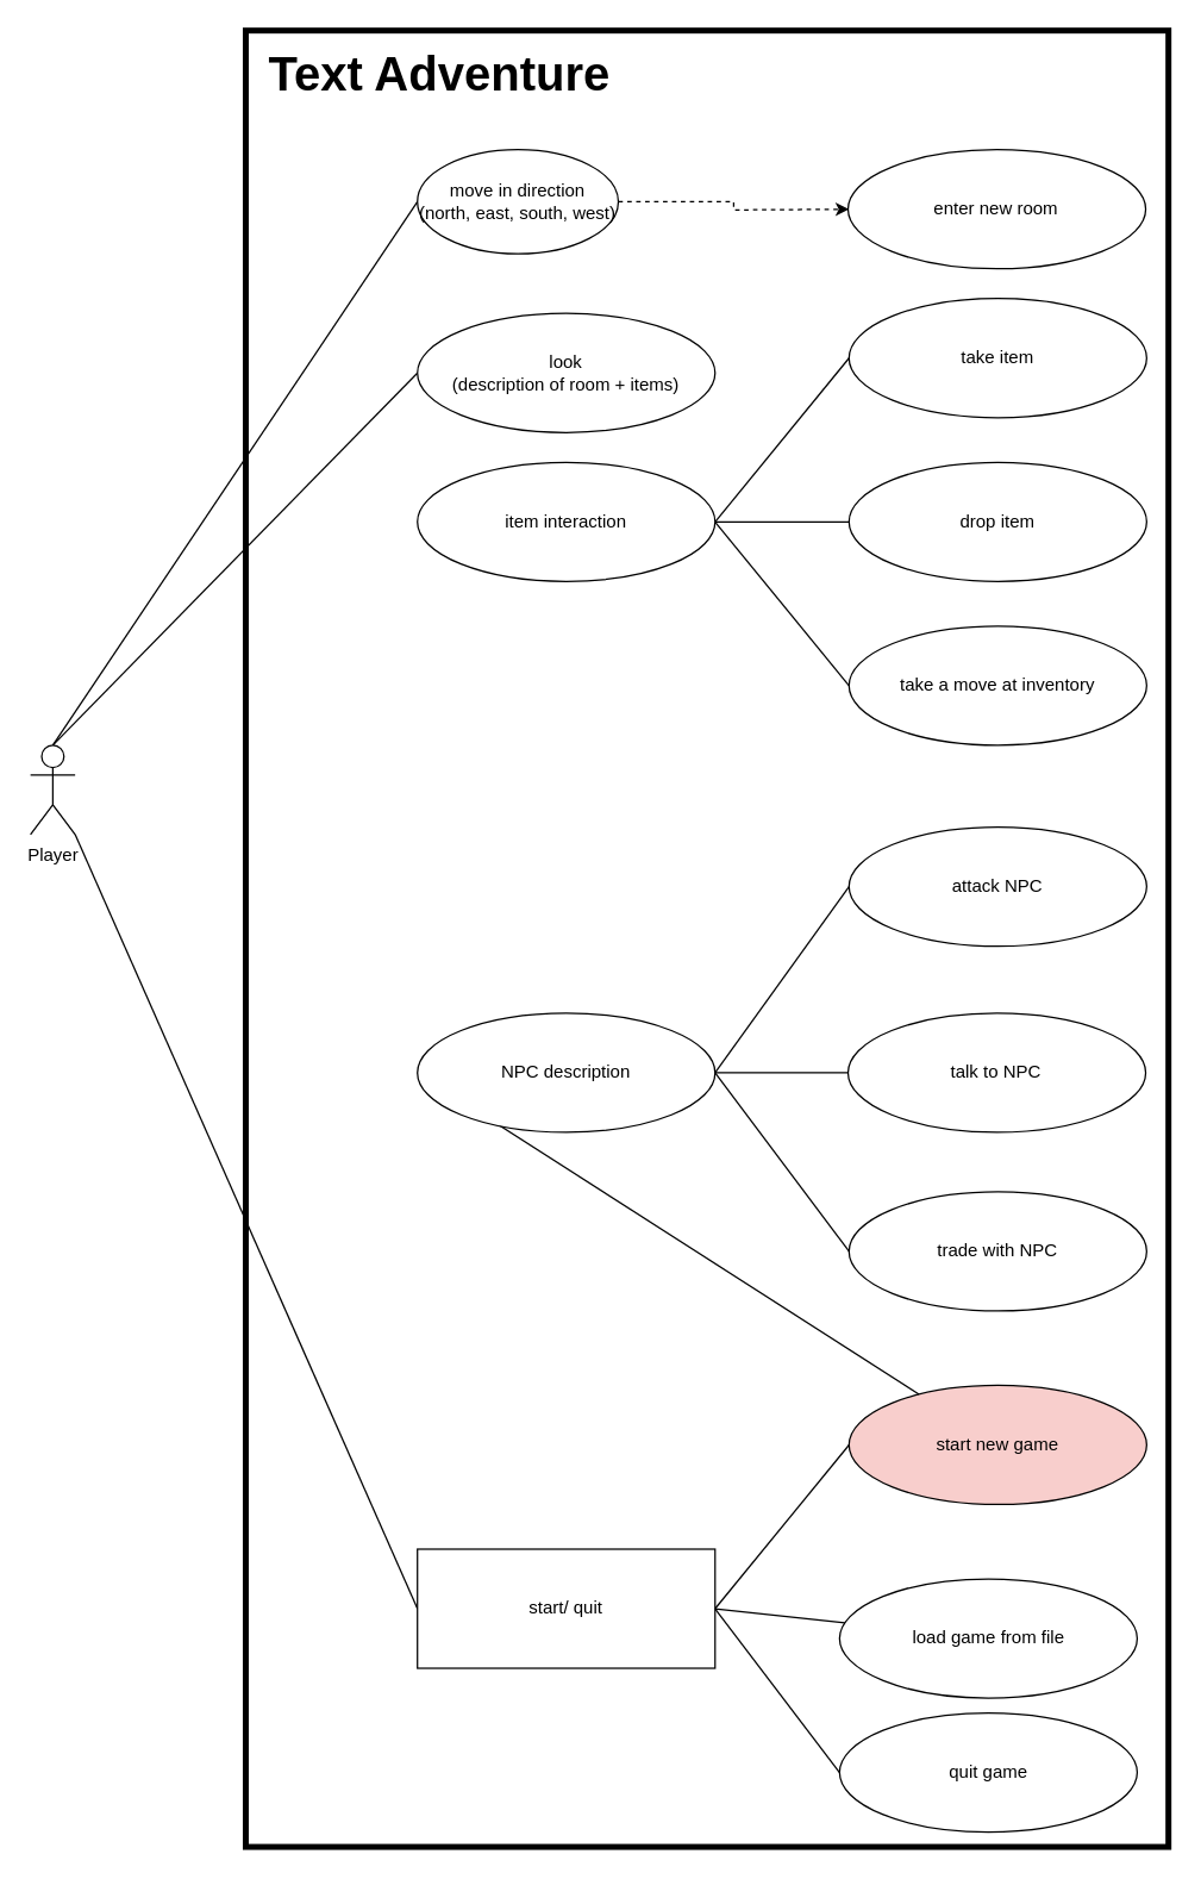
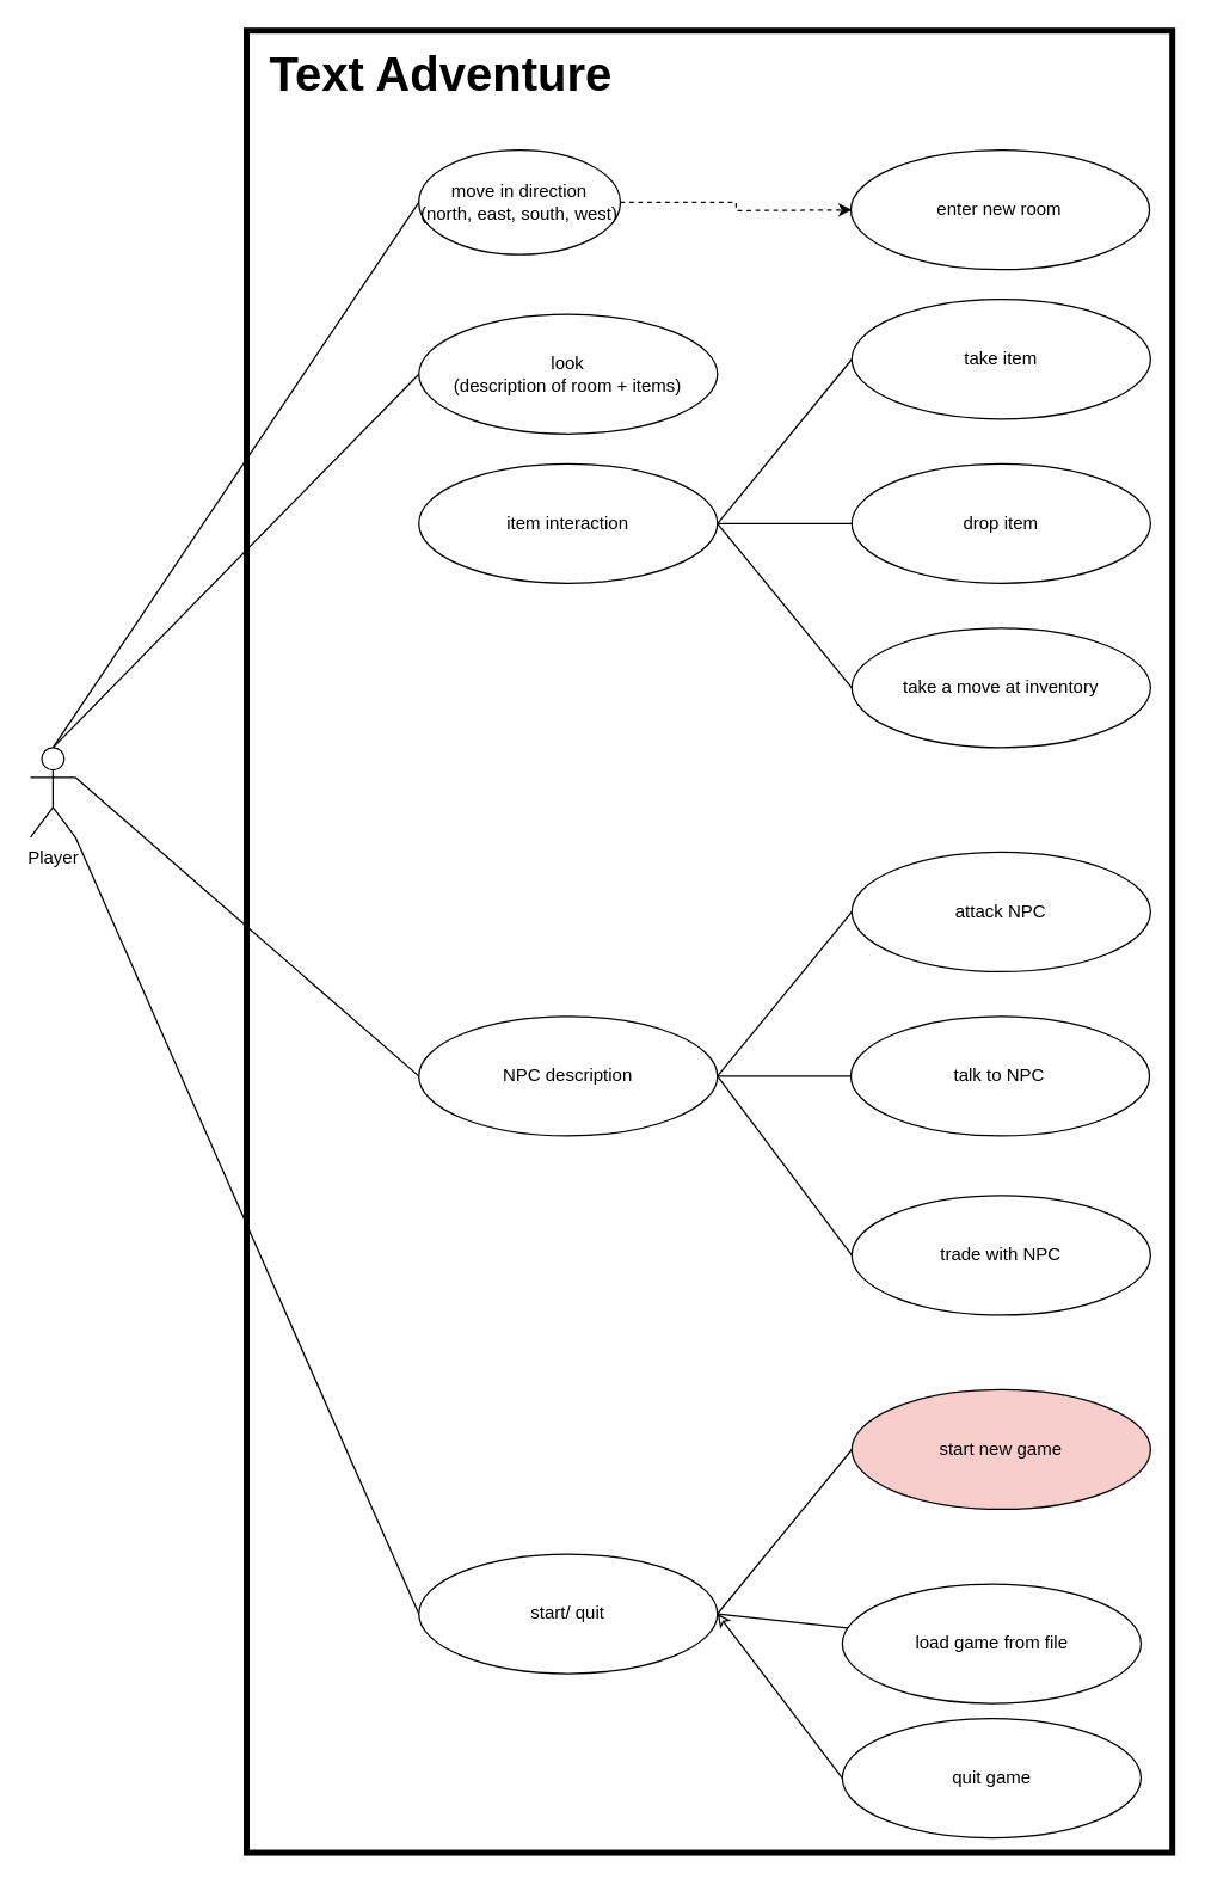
- <mxCell id="16" value="attack NPC" style="ellipse;whiteSpace=wrap;html=1;" parent="1" vertex="1"><mxGeometry x="570" y="555" width="200" height="80" as="geometry" /></mxCell>
+ <mxCell id="16" value="attack NPC" style="ellipse;whiteSpace=wrap;html=1;" parent="1" vertex="1"><mxGeometry x="570" y="570" width="200" height="80" as="geometry" /></mxCell>
- <mxCell id="23" style="edgeStyle=none;rounded=0;orthogonalLoop=1;jettySize=auto;html=1;endArrow=none;endFill=0;exitX=0;exitY=0.5;exitDx=0;exitDy=0;" parent="1" source="24" target="13" edge="1"><mxGeometry relative="1" as="geometry"><mxPoint x="10" y="460" as="targetPoint" /></mxGeometry></mxCell>
+ <mxCell id="23" style="edgeStyle=none;rounded=0;orthogonalLoop=1;jettySize=auto;html=1;endArrow=none;endFill=0;entryX=1;entryY=0.333;entryDx=0;entryDy=0;entryPerimeter=0;exitX=0;exitY=0.5;exitDx=0;exitDy=0;" parent="1" source="24" target="4" edge="1"><mxGeometry relative="1" as="geometry"><mxPoint x="10" y="460" as="targetPoint" /></mxGeometry></mxCell>
- <mxCell id="33" value="start/ quit" style="whiteSpace=wrap;html=1;rounded=0;" parent="1" vertex="1"><mxGeometry x="280" y="1040" width="200" height="80" as="geometry" /></mxCell>
+ <mxCell id="33" value="start/ quit" style="ellipse;whiteSpace=wrap;html=1;" parent="1" vertex="1"><mxGeometry x="280" y="1040" width="200" height="80" as="geometry" /></mxCell>
- <mxCell id="29" style="edgeStyle=none;rounded=0;orthogonalLoop=1;jettySize=auto;html=1;entryX=1;entryY=0.5;entryDx=0;entryDy=0;endArrow=none;endFill=0;exitX=0;exitY=0.5;exitDx=0;exitDy=0;" parent="1" source="30" target="33" edge="1"><mxGeometry relative="1" as="geometry" /></mxCell>
+ <mxCell id="29" style="edgeStyle=none;rounded=0;orthogonalLoop=1;jettySize=auto;html=1;entryX=1;entryY=0.5;entryDx=0;entryDy=0;endArrow=classic;endFill=0;exitX=0;exitY=0.5;exitDx=0;exitDy=0;" parent="1" source="30" target="33" edge="1"><mxGeometry relative="1" as="geometry" /></mxCell>
